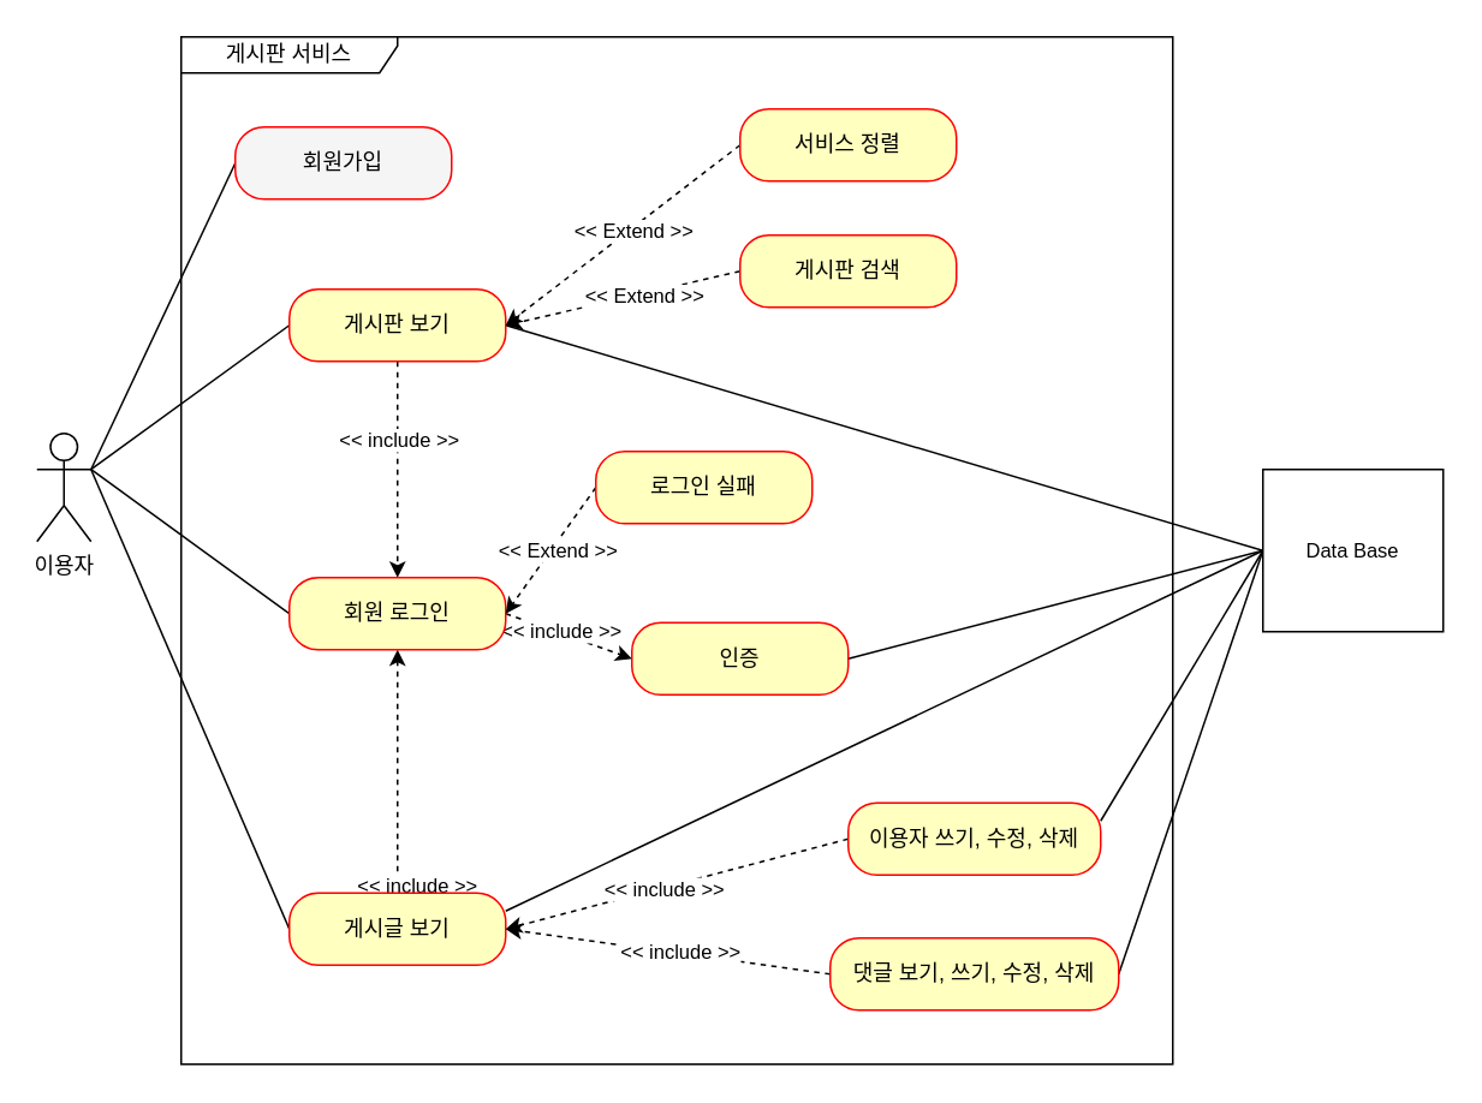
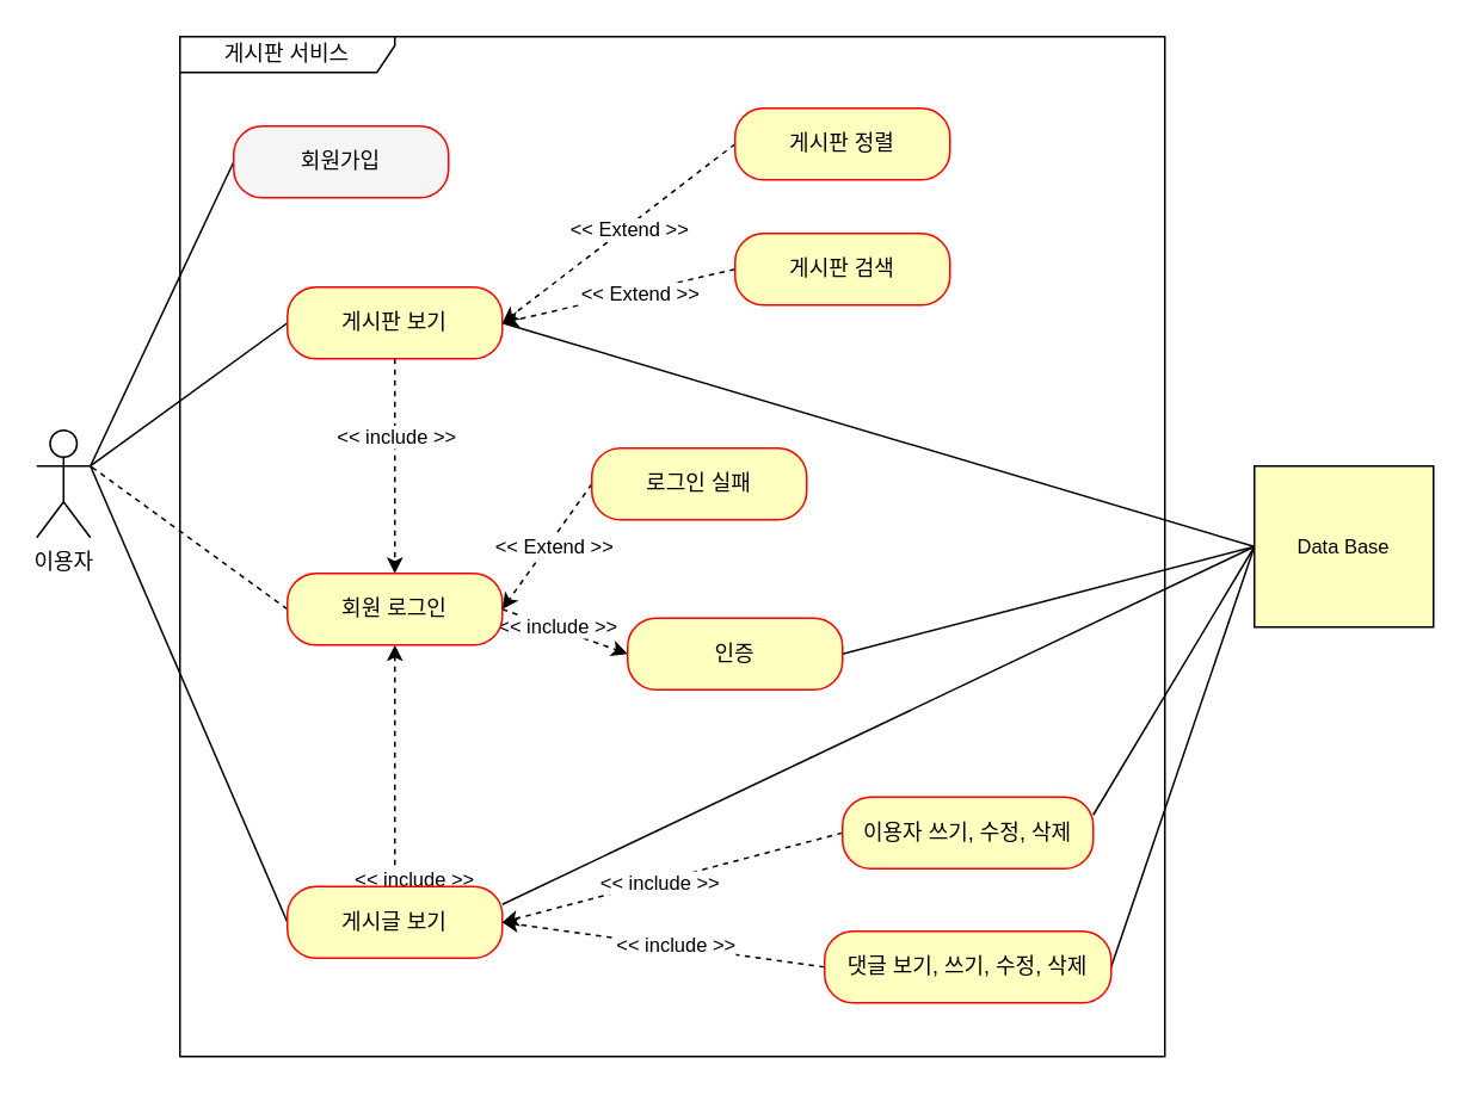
- <mxCell id="27" value="서비스 정렬" style="rounded=1;whiteSpace=wrap;html=1;arcSize=40;fontColor=#000000;fillColor=#ffffc0;strokeColor=#ff0000;" vertex="1" parent="1"><mxGeometry x="410" y="60" width="120" height="40" as="geometry" /></mxCell>
+ <mxCell id="27" value="게시판 정렬" style="rounded=1;whiteSpace=wrap;html=1;arcSize=40;fontColor=#000000;fillColor=#ffffc0;strokeColor=#ff0000;" vertex="1" parent="1"><mxGeometry x="410" y="60" width="120" height="40" as="geometry" /></mxCell>
- <mxCell id="16" style="rounded=0;orthogonalLoop=1;jettySize=auto;html=1;exitX=0;exitY=0.5;exitDx=0;exitDy=0;entryX=1;entryY=0.333;entryDx=0;entryDy=0;entryPerimeter=0;endArrow=none;endFill=0;" edge="1" parent="1" source="19" target="2"><mxGeometry relative="1" as="geometry" /></mxCell>
+ <mxCell id="16" style="rounded=0;orthogonalLoop=1;jettySize=auto;html=1;exitX=0;exitY=0.5;exitDx=0;exitDy=0;entryX=1;entryY=0.333;entryDx=0;entryDy=0;entryPerimeter=0;endArrow=none;endFill=0;dashed=1;" edge="1" parent="1" source="19" target="2"><mxGeometry relative="1" as="geometry" /></mxCell>
- <mxCell id="39" value="Data Base" style="html=1;dropTarget=0;whiteSpace=wrap;fontFamily=Helvetica;fontSize=11;fontColor=default;" vertex="1" parent="1"><mxGeometry x="700" y="260" width="100" height="90" as="geometry" /></mxCell>
+ <mxCell id="39" value="Data Base" style="html=1;dropTarget=0;whiteSpace=wrap;fontFamily=Helvetica;fontSize=11;fontColor=default;fillColor=#ffffc0;" vertex="1" parent="1"><mxGeometry x="700" y="260" width="100" height="90" as="geometry" /></mxCell>
